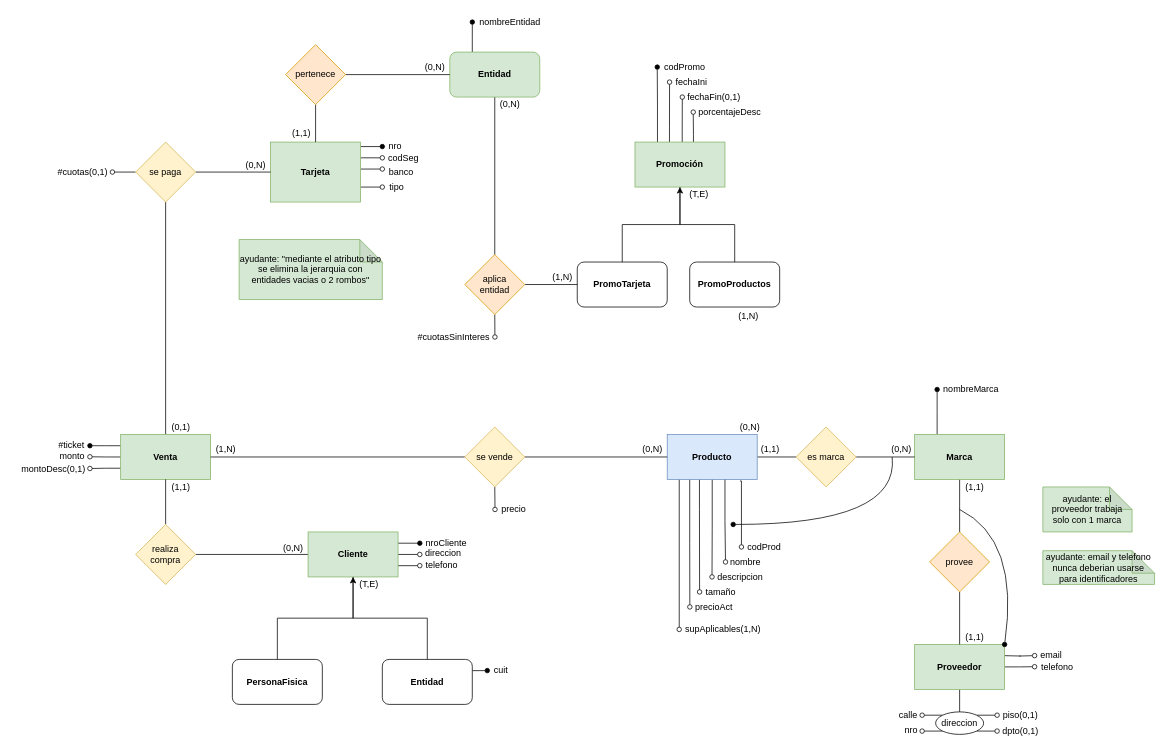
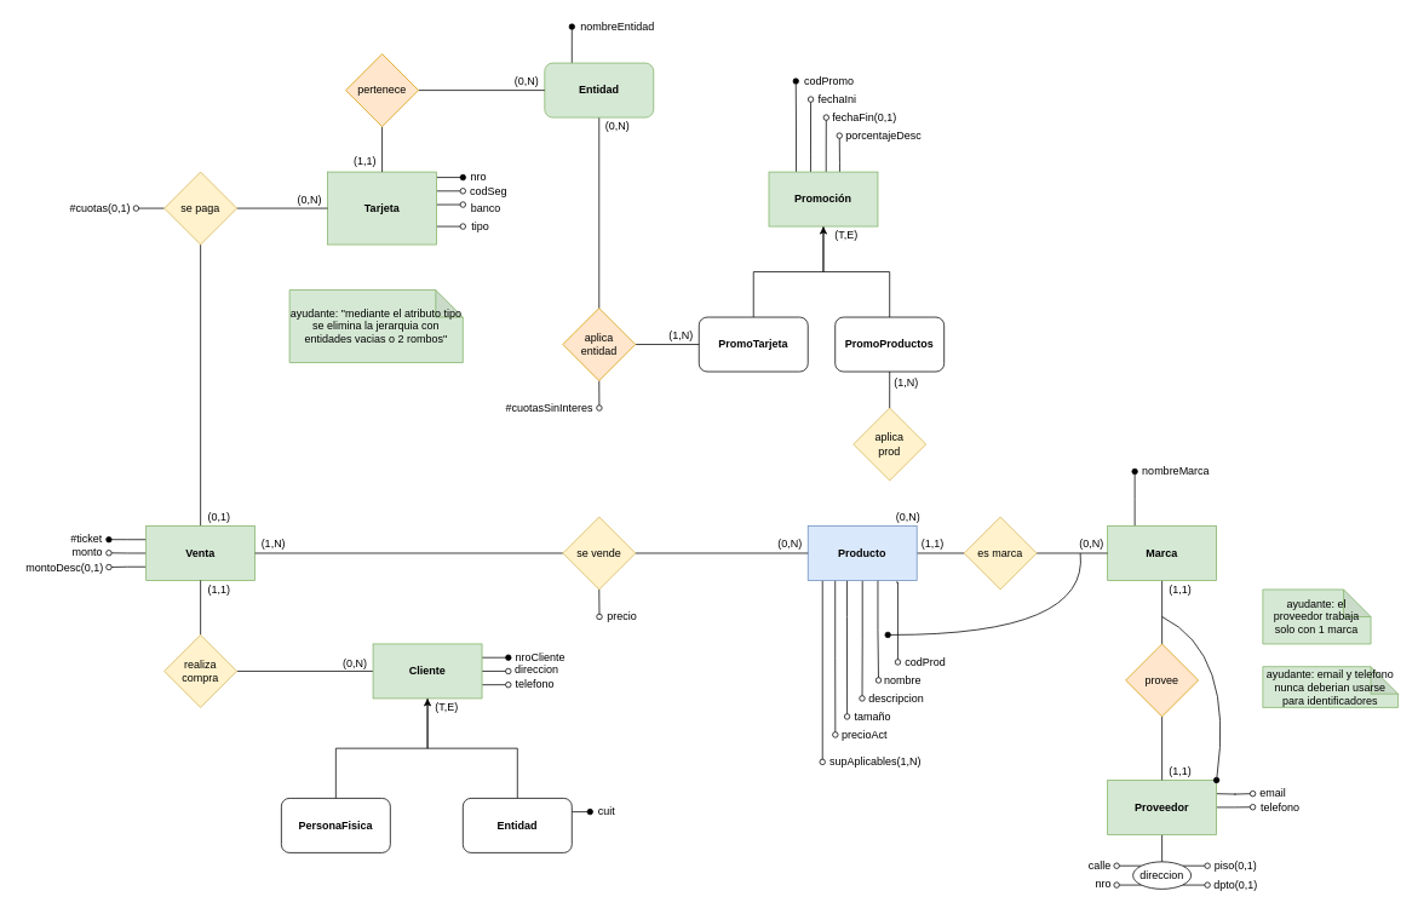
+ <mxCell id="52" style="edgeStyle=orthogonalEdgeStyle;rounded=0;orthogonalLoop=1;jettySize=auto;html=1;exitX=0.5;exitY=0;exitDx=0;exitDy=0;entryX=0.5;entryY=1;entryDx=0;entryDy=0;endArrow=none;endFill=0;" parent="1" source="53" target="55" edge="1"><mxGeometry relative="1" as="geometry" /></mxCell>
+ <mxCell id="53" value="aplica&lt;br&gt;prod" style="rhombus;whiteSpace=wrap;html=1;fillColor=#fff2cc;strokeColor=#d6b656;" parent="1" vertex="1"><mxGeometry x="939" y="449" width="80" height="80" as="geometry" /></mxCell>
